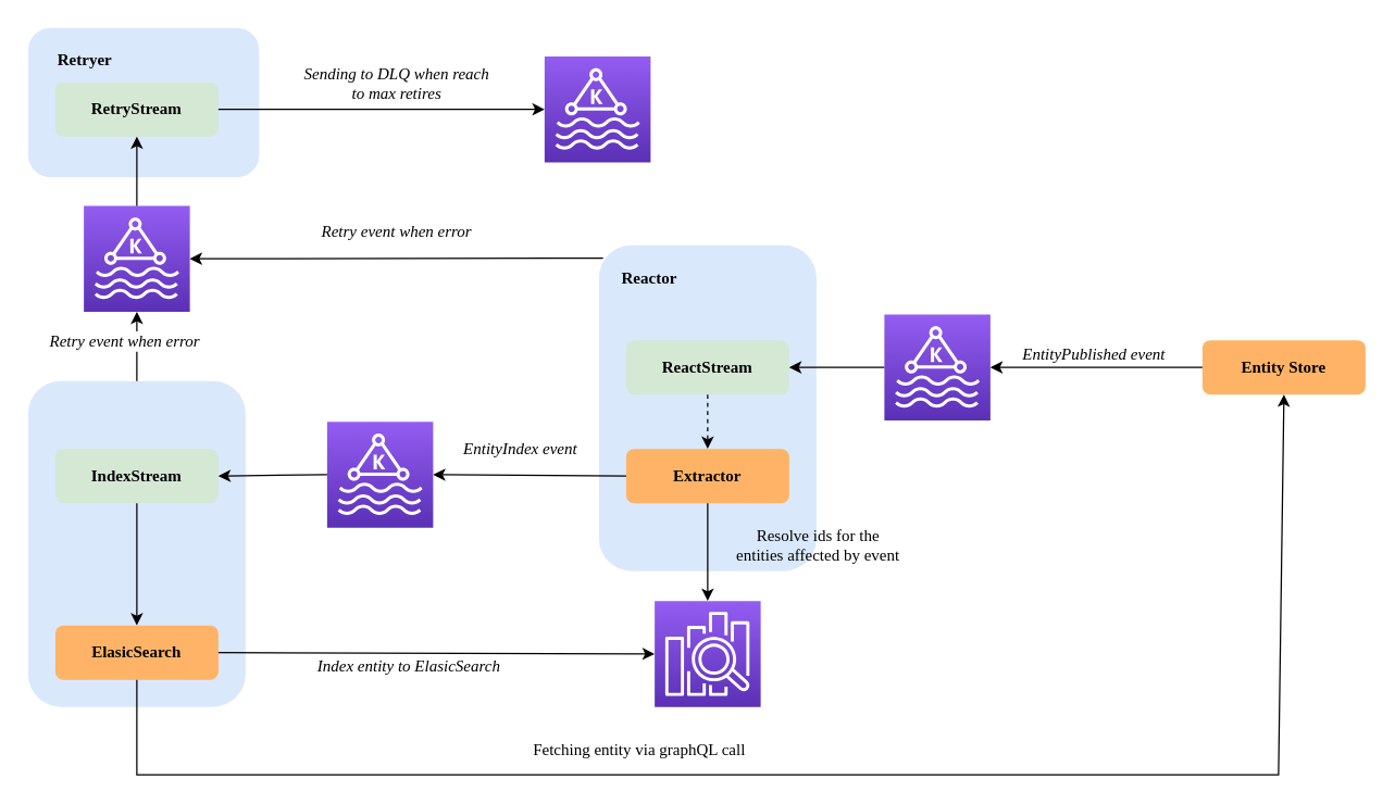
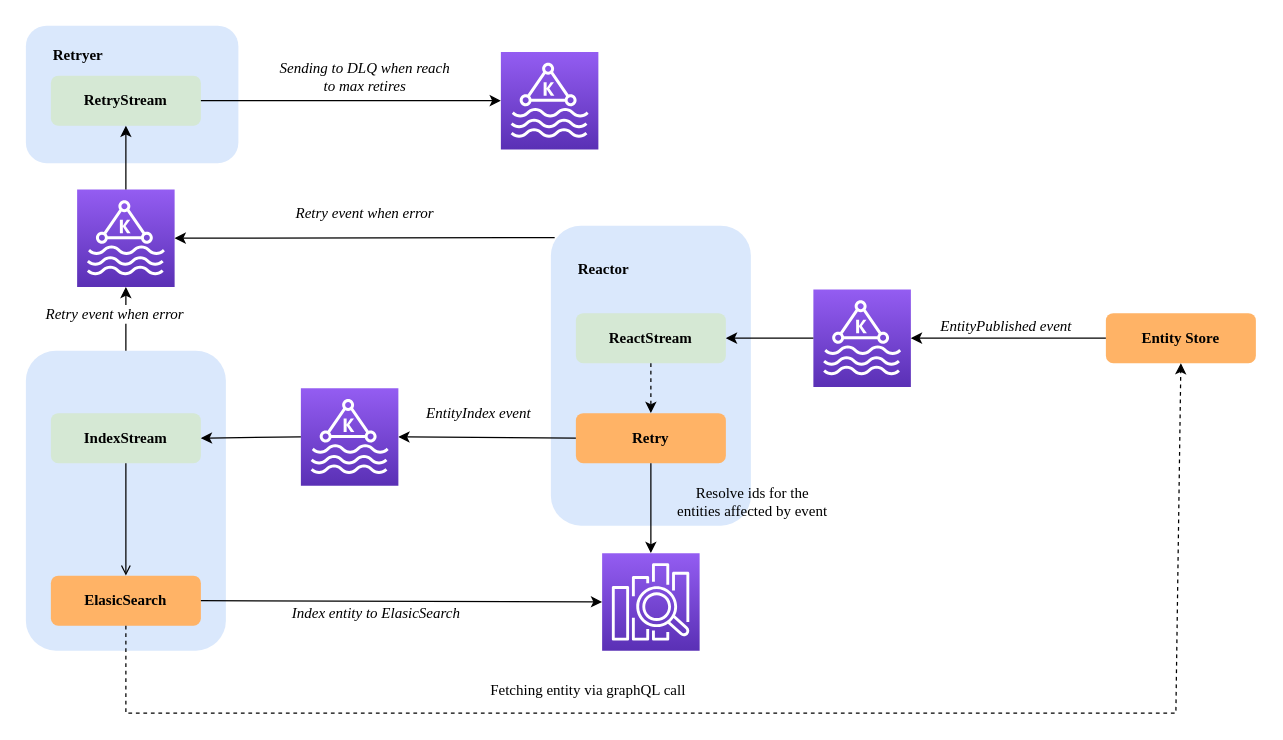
- <mxCell id="8" value="&lt;b style=&quot;color: rgb(0 , 0 , 0) ; font-family: &amp;#34;verdana&amp;#34; ; font-size: 12px ; font-style: normal ; letter-spacing: normal ; text-align: center ; text-indent: 0px ; text-transform: none ; word-spacing: 0px&quot;&gt;Reactor&lt;br&gt;&lt;br&gt;&lt;br&gt;&lt;br&gt;&lt;br&gt;&lt;br&gt;&lt;br&gt;&lt;br&gt;&lt;br&gt;&lt;br&gt;&lt;/b&gt;" style="text;whiteSpace=wrap;html=1;fontSize=12;fontFamily=Verdana;" vertex="1" parent="1"><mxGeometry x="455" y="191" width="80" height="30" as="geometry" /></mxCell>
+ <mxCell id="8" value="&lt;b style=&quot;color: rgb(0 , 0 , 0) ; font-family: &amp;#34;verdana&amp;#34; ; font-size: 12px ; font-style: normal ; letter-spacing: normal ; text-align: center ; text-indent: 0px ; text-transform: none ; word-spacing: 0px&quot;&gt;Reactor&lt;br&gt;&lt;br&gt;&lt;br&gt;&lt;br&gt;&lt;br&gt;&lt;br&gt;&lt;br&gt;&lt;br&gt;&lt;br&gt;&lt;br&gt;&lt;/b&gt;" style="text;whiteSpace=wrap;html=1;fontSize=12;fontFamily=Verdana;" vertex="1" parent="1"><mxGeometry x="460" y="201" width="80" height="30" as="geometry" /></mxCell>
- <mxCell id="10" value="&lt;font face=&quot;Verdana&quot;&gt;&lt;b&gt;Extractor&lt;/b&gt;&lt;/font&gt;" style="rounded=1;whiteSpace=wrap;html=1;fillColor=#FFB366;strokeColor=none;" vertex="1" parent="1"><mxGeometry x="460" y="330" width="120" height="40" as="geometry" /></mxCell>
+ <mxCell id="10" value="&lt;font face=&quot;Verdana&quot;&gt;&lt;b&gt;Retry&lt;/b&gt;&lt;/font&gt;" style="rounded=1;whiteSpace=wrap;html=1;fillColor=#FFB366;strokeColor=none;" vertex="1" parent="1"><mxGeometry x="460" y="330" width="120" height="40" as="geometry" /></mxCell>
- <mxCell id="25" value="" style="endArrow=classic;html=1;rounded=0;fontFamily=Verdana;fontSize=12;exitX=0.5;exitY=1;exitDx=0;exitDy=0;entryX=0.5;entryY=0;entryDx=0;entryDy=0;" edge="1" parent="1" source="19" target="20"><mxGeometry width="50" height="50" relative="1" as="geometry"><mxPoint x="530" y="300" as="sourcePoint" /><mxPoint x="530" y="340" as="targetPoint" /></mxGeometry></mxCell>
+ <mxCell id="25" value="" style="endArrow=open;html=1;rounded=0;fontFamily=Verdana;fontSize=12;exitX=0.5;exitY=1;exitDx=0;exitDy=0;entryX=0.5;entryY=0;entryDx=0;entryDy=0;" edge="1" parent="1" source="19" target="20"><mxGeometry width="50" height="50" relative="1" as="geometry"><mxPoint x="530" y="300" as="sourcePoint" /><mxPoint x="530" y="340" as="targetPoint" /></mxGeometry></mxCell>
- <mxCell id="22" value="" style="endArrow=classic;html=1;rounded=0;fontFamily=Verdana;fontSize=12;exitX=0.5;exitY=1;exitDx=0;exitDy=0;entryX=0.5;entryY=1;entryDx=0;entryDy=0;" edge="1" parent="1" source="20" target="4"><mxGeometry width="50" height="50" relative="1" as="geometry"><mxPoint x="260" y="580" as="sourcePoint" /><mxPoint x="1110" y="650" as="targetPoint" /><Array as="points"><mxPoint x="100" y="570" /><mxPoint x="940" y="570" /></Array></mxGeometry></mxCell>
+ <mxCell id="22" value="" style="endArrow=classic;html=1;rounded=0;fontFamily=Verdana;fontSize=12;exitX=0.5;exitY=1;exitDx=0;exitDy=0;entryX=0.5;entryY=1;entryDx=0;entryDy=0;dashed=1;" edge="1" parent="1" source="20" target="4"><mxGeometry width="50" height="50" relative="1" as="geometry"><mxPoint x="260" y="580" as="sourcePoint" /><mxPoint x="1110" y="650" as="targetPoint" /><Array as="points"><mxPoint x="100" y="570" /><mxPoint x="940" y="570" /></Array></mxGeometry></mxCell>
